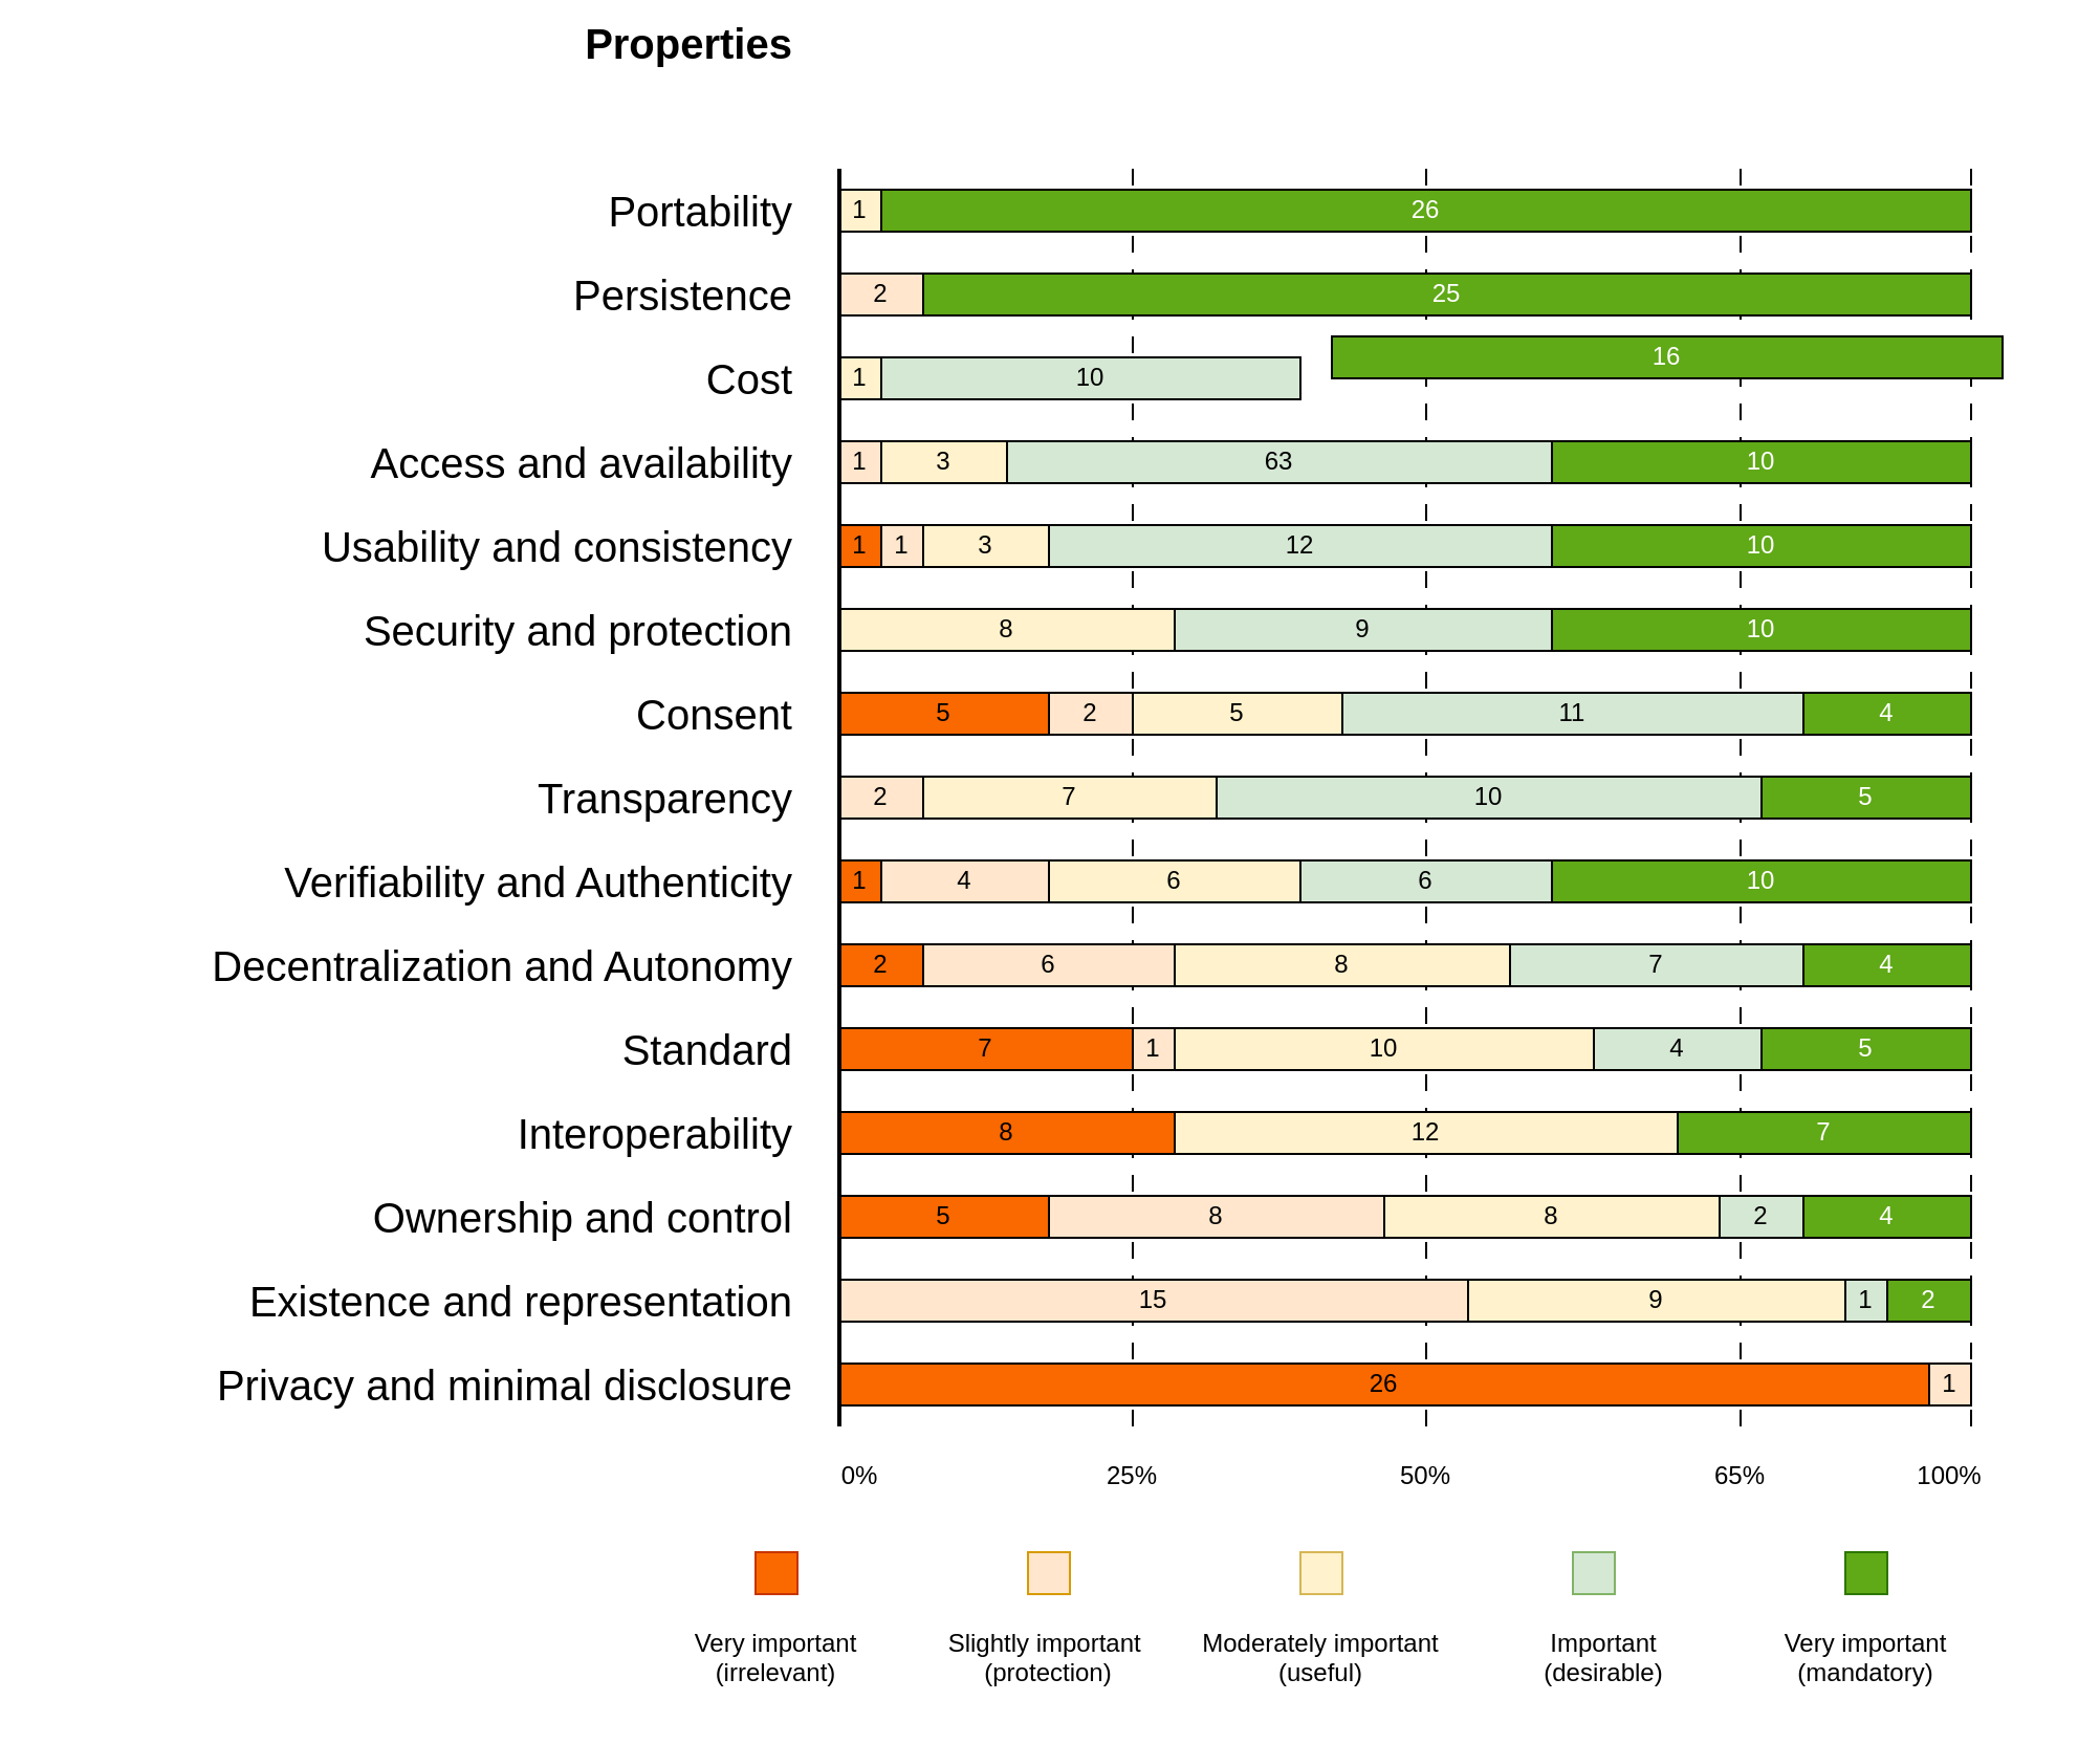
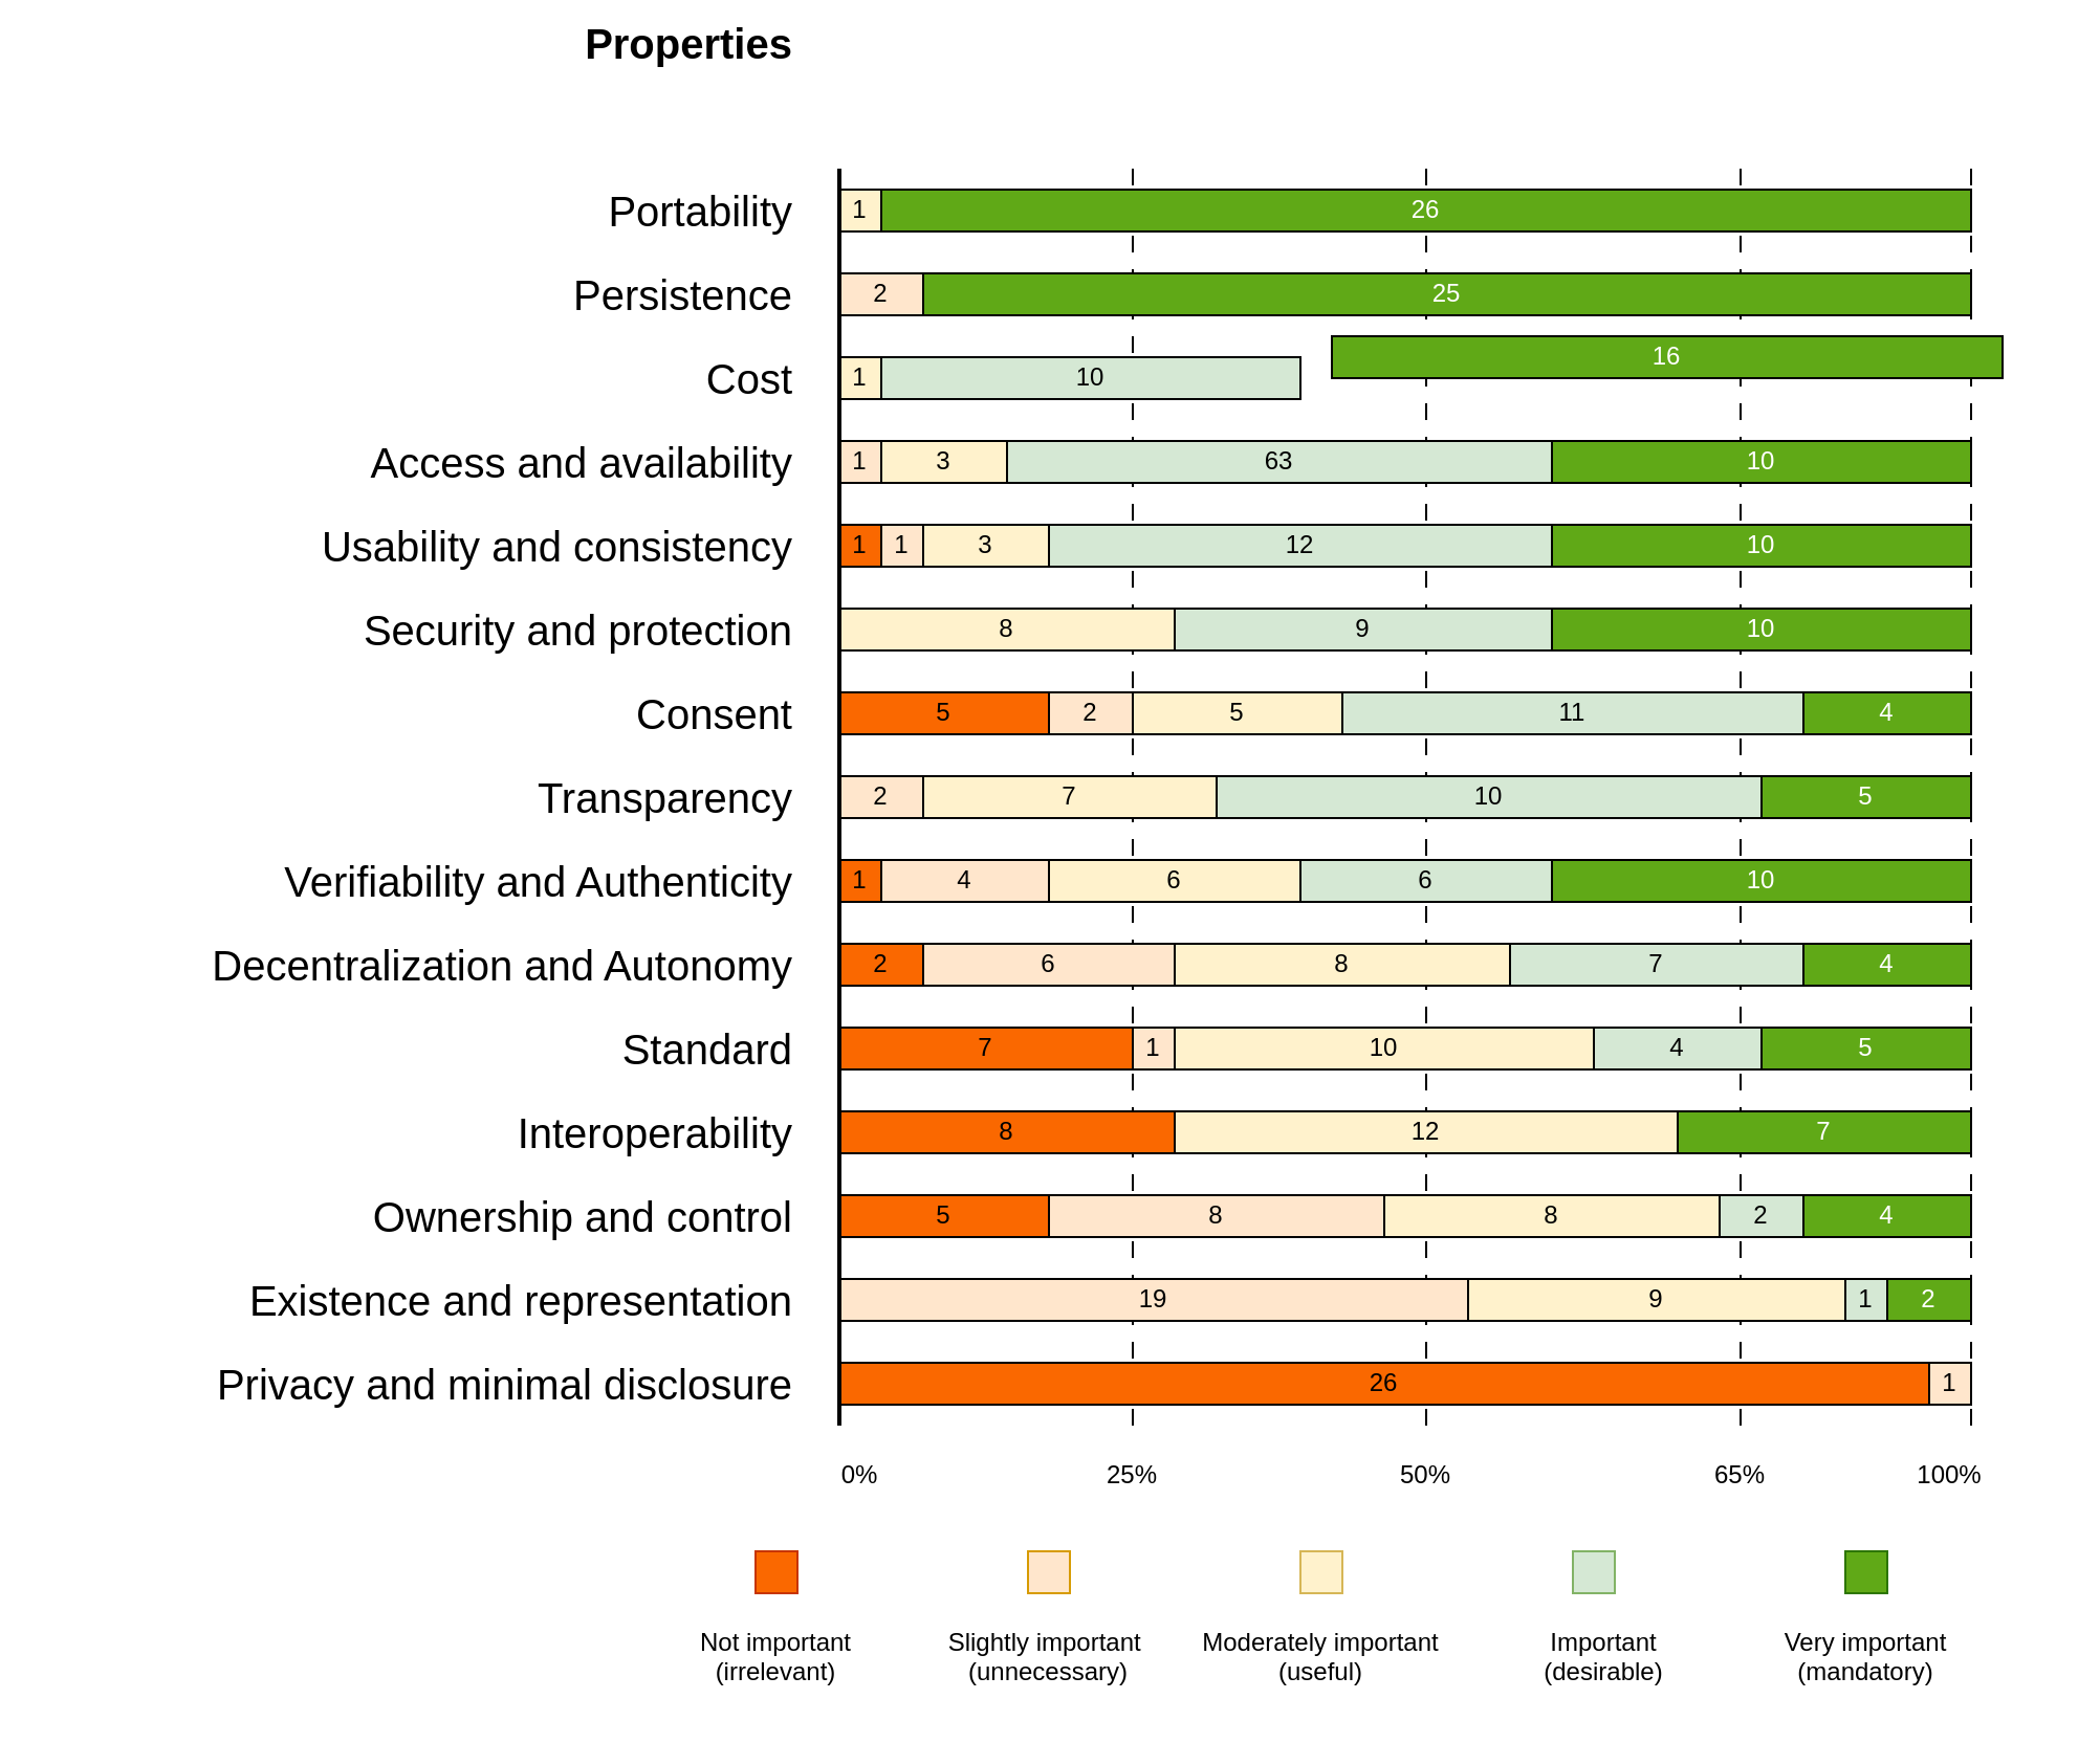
- <mxCell id="37" value="15" style="rounded=0;whiteSpace=wrap;html=1;fillColor=#ffe6cc;strokeColor=#000000;strokeWidth=1;" vertex="1" parent="1"><mxGeometry x="400" y="550" width="300" height="20" as="geometry" /></mxCell>
+ <mxCell id="37" value="19" style="rounded=0;whiteSpace=wrap;html=1;fillColor=#ffe6cc;strokeColor=#000000;strokeWidth=1;" vertex="1" parent="1"><mxGeometry x="400" y="550" width="300" height="20" as="geometry" /></mxCell>
- <mxCell id="58" value="Very important&#10;(irrelevant)" style="text;whiteSpace=wrap;align=center;" vertex="1" parent="1"><mxGeometry x="320" y="710" width="100" height="40" as="geometry" /></mxCell>
+ <mxCell id="58" value="Not important&#10;(irrelevant)" style="text;whiteSpace=wrap;align=center;" vertex="1" parent="1"><mxGeometry x="320" y="710" width="100" height="40" as="geometry" /></mxCell>
- <mxCell id="59" value="Slightly important &#10;(protection)" style="text;whiteSpace=wrap;align=center;" vertex="1" parent="1"><mxGeometry x="450" y="710" width="100" height="40" as="geometry" /></mxCell>
+ <mxCell id="59" value="Slightly important &#10;(unnecessary)" style="text;whiteSpace=wrap;align=center;" vertex="1" parent="1"><mxGeometry x="450" y="710" width="100" height="40" as="geometry" /></mxCell>
